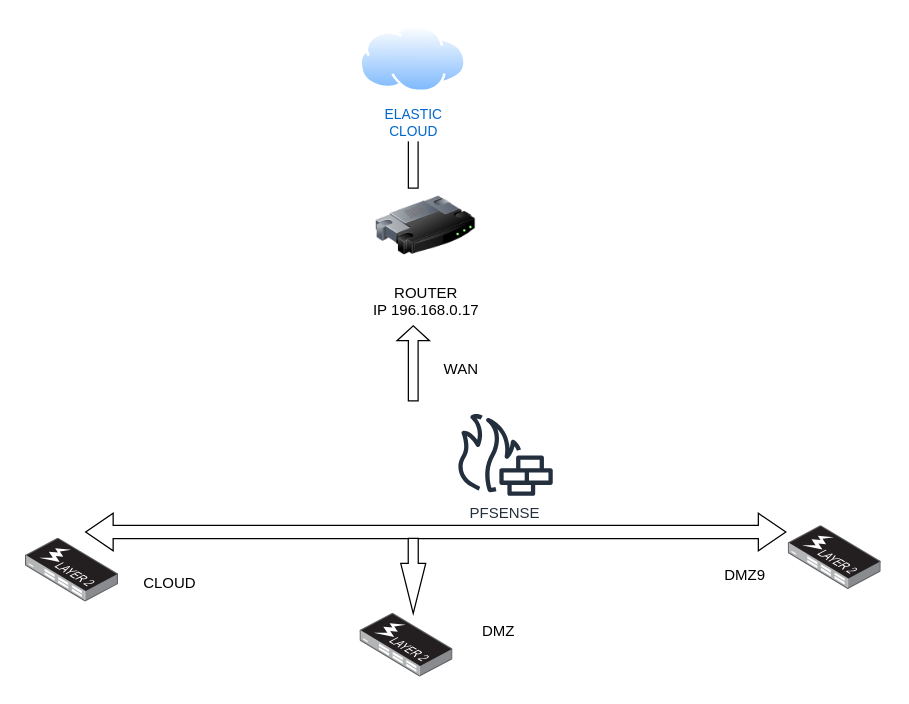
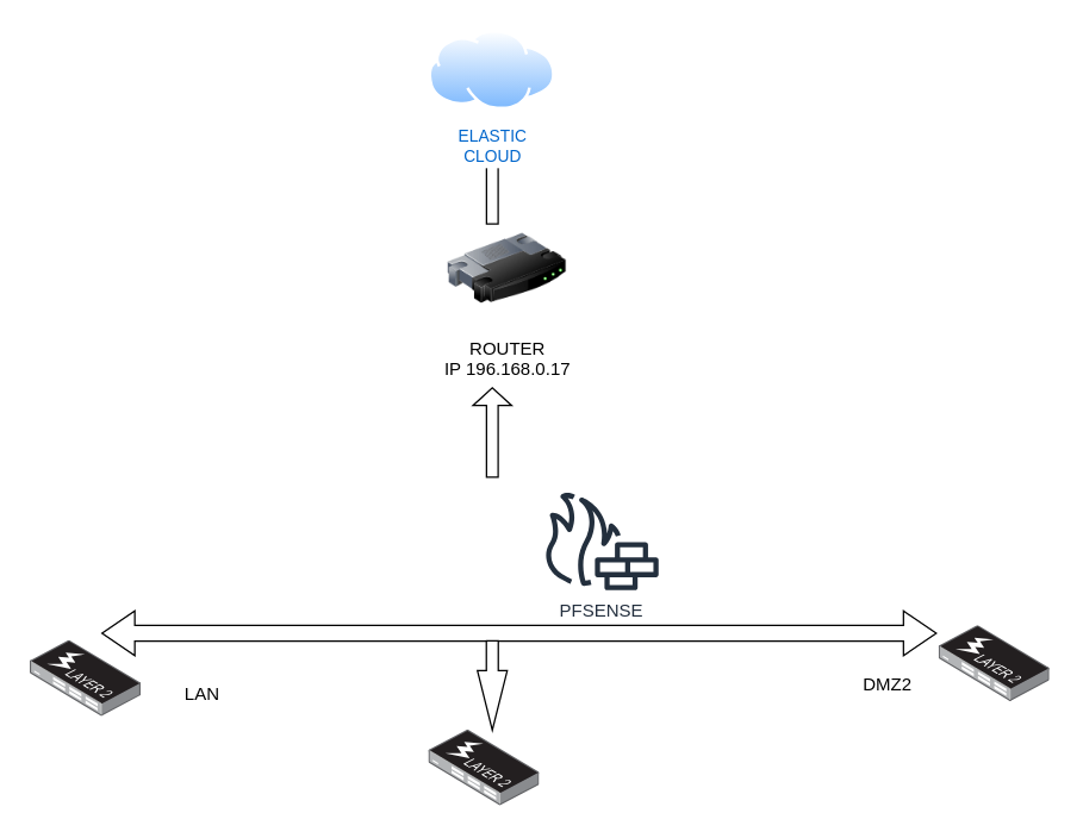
- <mxCell id="6" value="WAN" style="text;html=1;align=center;verticalAlign=middle;resizable=0;points=[];autosize=1;strokeColor=none;fillColor=none;" vertex="1" parent="1"><mxGeometry x="343" y="280" width="50" height="30" as="geometry" /></mxCell>
- <mxCell id="14" value="DMZ9" style="text;html=1;align=center;verticalAlign=middle;resizable=0;points=[];autosize=1;strokeColor=none;fillColor=none;" vertex="1" parent="1"><mxGeometry x="565" y="445" width="60" height="30" as="geometry" /></mxCell>
+ <mxCell id="14" value="DMZ2" style="text;html=1;align=center;verticalAlign=middle;resizable=0;points=[];autosize=1;strokeColor=none;fillColor=none;" vertex="1" parent="1"><mxGeometry x="565" y="445" width="60" height="30" as="geometry" /></mxCell>
- <mxCell id="13" value="CLOUD" style="text;html=1;align=center;verticalAlign=middle;resizable=0;points=[];autosize=1;strokeColor=none;fillColor=none;" vertex="1" parent="1"><mxGeometry x="110" y="451" width="50" height="30" as="geometry" /></mxCell>
+ <mxCell id="13" value="LAN" style="text;html=1;align=center;verticalAlign=middle;resizable=0;points=[];autosize=1;strokeColor=none;fillColor=none;" vertex="1" parent="1"><mxGeometry x="110" y="451" width="50" height="30" as="geometry" /></mxCell>
- <mxCell id="15" value="DMZ" style="text;html=1;align=center;verticalAlign=middle;resizable=0;points=[];autosize=1;strokeColor=none;fillColor=none;" vertex="1" parent="1"><mxGeometry x="372.5" y="490" width="50" height="30" as="geometry" /></mxCell>
